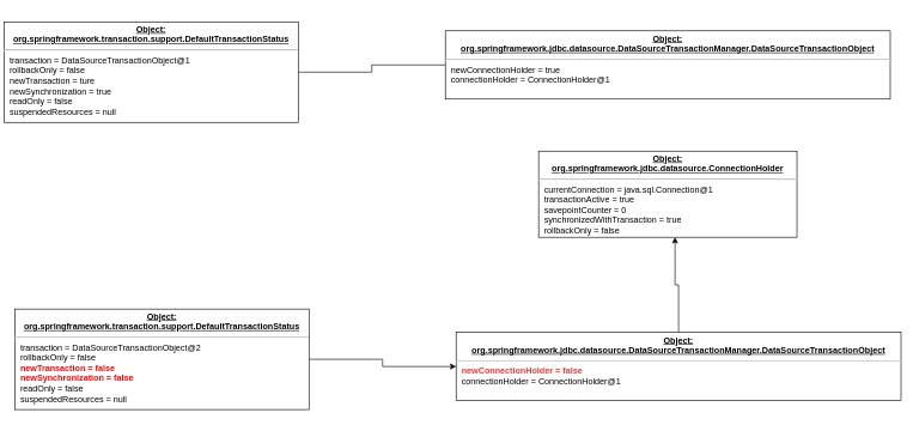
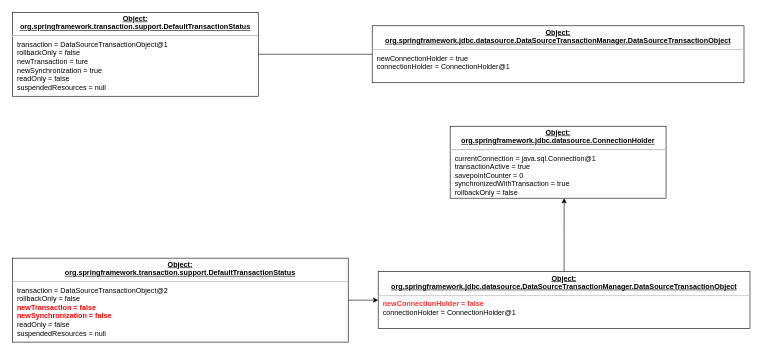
- <mxCell id="3" value="&lt;p style=&quot;margin: 0px ; margin-top: 4px ; text-align: center ; text-decoration: underline&quot;&gt;&lt;b&gt;Object:&lt;/b&gt;&lt;/p&gt;&lt;div style=&quot;text-align: center&quot;&gt;&lt;span&gt;&lt;b&gt;&lt;u&gt;org.springframework.transaction.support.DefaultTransactionStatus&lt;/u&gt;&lt;/b&gt;&lt;/span&gt;&lt;/div&gt;&lt;hr&gt;&lt;p style=&quot;margin: 0px ; margin-left: 8px&quot;&gt;transaction&amp;nbsp;= DataSourceTransactionObject@1&lt;br&gt;rollbackOnly = false&lt;br&gt;newTransaction = ture&lt;/p&gt;&lt;p style=&quot;margin: 0px ; margin-left: 8px&quot;&gt;newSynchronization = true&lt;br&gt;&lt;/p&gt;&lt;p style=&quot;margin: 0px ; margin-left: 8px&quot;&gt;readOnly =&amp;nbsp;false&lt;br&gt;&lt;/p&gt;&lt;p style=&quot;margin: 0px ; margin-left: 8px&quot;&gt;suspendedResources = null&lt;br&gt;&lt;/p&gt;" style="verticalAlign=top;align=left;overflow=fill;fontSize=12;fontFamily=Helvetica;html=1;" vertex="1" parent="1"><mxGeometry x="5" y="30" width="410" height="140" as="geometry" /></mxCell>
+ <mxCell id="3" value="&lt;p style=&quot;margin: 0px ; margin-top: 4px ; text-align: center ; text-decoration: underline&quot;&gt;&lt;b&gt;Object:&lt;/b&gt;&lt;/p&gt;&lt;div style=&quot;text-align: center&quot;&gt;&lt;span&gt;&lt;b&gt;&lt;u&gt;org.springframework.transaction.support.DefaultTransactionStatus&lt;/u&gt;&lt;/b&gt;&lt;/span&gt;&lt;/div&gt;&lt;hr&gt;&lt;p style=&quot;margin: 0px ; margin-left: 8px&quot;&gt;transaction&amp;nbsp;= DataSourceTransactionObject@1&lt;br&gt;rollbackOnly = false&lt;br&gt;newTransaction = ture&lt;/p&gt;&lt;p style=&quot;margin: 0px ; margin-left: 8px&quot;&gt;newSynchronization = true&lt;br&gt;&lt;/p&gt;&lt;p style=&quot;margin: 0px ; margin-left: 8px&quot;&gt;readOnly =&amp;nbsp;false&lt;br&gt;&lt;/p&gt;&lt;p style=&quot;margin: 0px ; margin-left: 8px&quot;&gt;suspendedResources = null&lt;br&gt;&lt;/p&gt;" style="verticalAlign=top;align=left;overflow=fill;fontSize=12;fontFamily=Helvetica;html=1;" vertex="1" parent="1"><mxGeometry x="20" y="20" width="410" height="140" as="geometry" /></mxCell>
- <mxCell id="7" value="&lt;p style=&quot;margin: 0px ; margin-top: 4px ; text-align: center ; text-decoration: underline&quot;&gt;&lt;b&gt;Object:&lt;/b&gt;&lt;/p&gt;&lt;div style=&quot;text-align: center&quot;&gt;&lt;span&gt;&lt;b&gt;&lt;u&gt;org.springframework.transaction.support.DefaultTransactionStatus&lt;/u&gt;&lt;/b&gt;&lt;/span&gt;&lt;/div&gt;&lt;hr&gt;&lt;p style=&quot;margin: 0px ; margin-left: 8px&quot;&gt;transaction&amp;nbsp;= DataSourceTransactionObject@2&lt;br&gt;rollbackOnly = false&lt;br&gt;&lt;b&gt;&lt;font color=&quot;#ff0000&quot;&gt;newTransaction = false&lt;/font&gt;&lt;/b&gt;&lt;/p&gt;&lt;p style=&quot;margin: 0px ; margin-left: 8px&quot;&gt;&lt;b&gt;&lt;font color=&quot;#ff0000&quot;&gt;newSynchronization = false&lt;/font&gt;&lt;/b&gt;&lt;br&gt;&lt;/p&gt;&lt;p style=&quot;margin: 0px ; margin-left: 8px&quot;&gt;readOnly =&amp;nbsp;false&lt;br&gt;&lt;/p&gt;&lt;p style=&quot;margin: 0px ; margin-left: 8px&quot;&gt;suspendedResources = null&lt;br&gt;&lt;/p&gt;" style="verticalAlign=top;align=left;overflow=fill;fontSize=12;fontFamily=Helvetica;html=1;" vertex="1" parent="1"><mxGeometry x="20" y="430" width="410" height="140" as="geometry" /></mxCell>
+ <mxCell id="7" value="&lt;p style=&quot;margin: 0px ; margin-top: 4px ; text-align: center ; text-decoration: underline&quot;&gt;&lt;b&gt;Object:&lt;/b&gt;&lt;/p&gt;&lt;div style=&quot;text-align: center&quot;&gt;&lt;span&gt;&lt;b&gt;&lt;u&gt;org.springframework.transaction.support.DefaultTransactionStatus&lt;/u&gt;&lt;/b&gt;&lt;/span&gt;&lt;/div&gt;&lt;hr&gt;&lt;p style=&quot;margin: 0px ; margin-left: 8px&quot;&gt;transaction&amp;nbsp;= DataSourceTransactionObject@2&lt;br&gt;rollbackOnly = false&lt;br&gt;&lt;b&gt;&lt;font color=&quot;#ff0000&quot;&gt;newTransaction = false&lt;/font&gt;&lt;/b&gt;&lt;/p&gt;&lt;p style=&quot;margin: 0px ; margin-left: 8px&quot;&gt;&lt;b&gt;&lt;font color=&quot;#ff0000&quot;&gt;newSynchronization = false&lt;/font&gt;&lt;/b&gt;&lt;br&gt;&lt;/p&gt;&lt;p style=&quot;margin: 0px ; margin-left: 8px&quot;&gt;readOnly =&amp;nbsp;false&lt;br&gt;&lt;/p&gt;&lt;p style=&quot;margin: 0px ; margin-left: 8px&quot;&gt;suspendedResources = null&lt;br&gt;&lt;/p&gt;" style="verticalAlign=top;align=left;overflow=fill;fontSize=12;fontFamily=Helvetica;html=1;" vertex="1" parent="1"><mxGeometry x="20" y="430" width="560" height="140" as="geometry" /></mxCell>
- <mxCell id="9" value="&lt;p style=&quot;margin: 0px ; margin-top: 4px ; text-align: center ; text-decoration: underline&quot;&gt;&lt;b&gt;Object:&lt;/b&gt;&lt;/p&gt;&lt;div style=&quot;text-align: center&quot;&gt;&lt;span&gt;&lt;b&gt;&lt;u&gt;org.springframework.jdbc.datasource.DataSourceTransactionManager.DataSourceTransactionObject&lt;/u&gt;&lt;/b&gt;&lt;/span&gt;&lt;/div&gt;&lt;hr&gt;&lt;p style=&quot;margin: 0px ; margin-left: 8px&quot;&gt;&lt;font color=&quot;#ff3333&quot;&gt;&lt;b&gt;newConnectionHolder&amp;nbsp;= false&lt;/b&gt;&lt;/font&gt;&lt;br&gt;connectionHolder&amp;nbsp;=&amp;nbsp;ConnectionHolder@1&lt;/p&gt;" style="verticalAlign=top;align=left;overflow=fill;fontSize=12;fontFamily=Helvetica;html=1;" vertex="1" parent="1"><mxGeometry x="635" y="462.5" width="620" height="95" as="geometry" /></mxCell>
+ <mxCell id="9" value="&lt;p style=&quot;margin: 0px ; margin-top: 4px ; text-align: center ; text-decoration: underline&quot;&gt;&lt;b&gt;Object:&lt;/b&gt;&lt;/p&gt;&lt;div style=&quot;text-align: center&quot;&gt;&lt;span&gt;&lt;b&gt;&lt;u&gt;org.springframework.jdbc.datasource.DataSourceTransactionManager.DataSourceTransactionObject&lt;/u&gt;&lt;/b&gt;&lt;/span&gt;&lt;/div&gt;&lt;hr&gt;&lt;p style=&quot;margin: 0px ; margin-left: 8px&quot;&gt;&lt;font color=&quot;#ff3333&quot;&gt;&lt;b&gt;newConnectionHolder&amp;nbsp;= false&lt;/b&gt;&lt;/font&gt;&lt;br&gt;connectionHolder&amp;nbsp;=&amp;nbsp;ConnectionHolder@1&lt;/p&gt;" style="verticalAlign=top;align=left;overflow=fill;fontSize=12;fontFamily=Helvetica;html=1;" vertex="1" parent="1"><mxGeometry x="630" y="452.5" width="620" height="95" as="geometry" /></mxCell>
